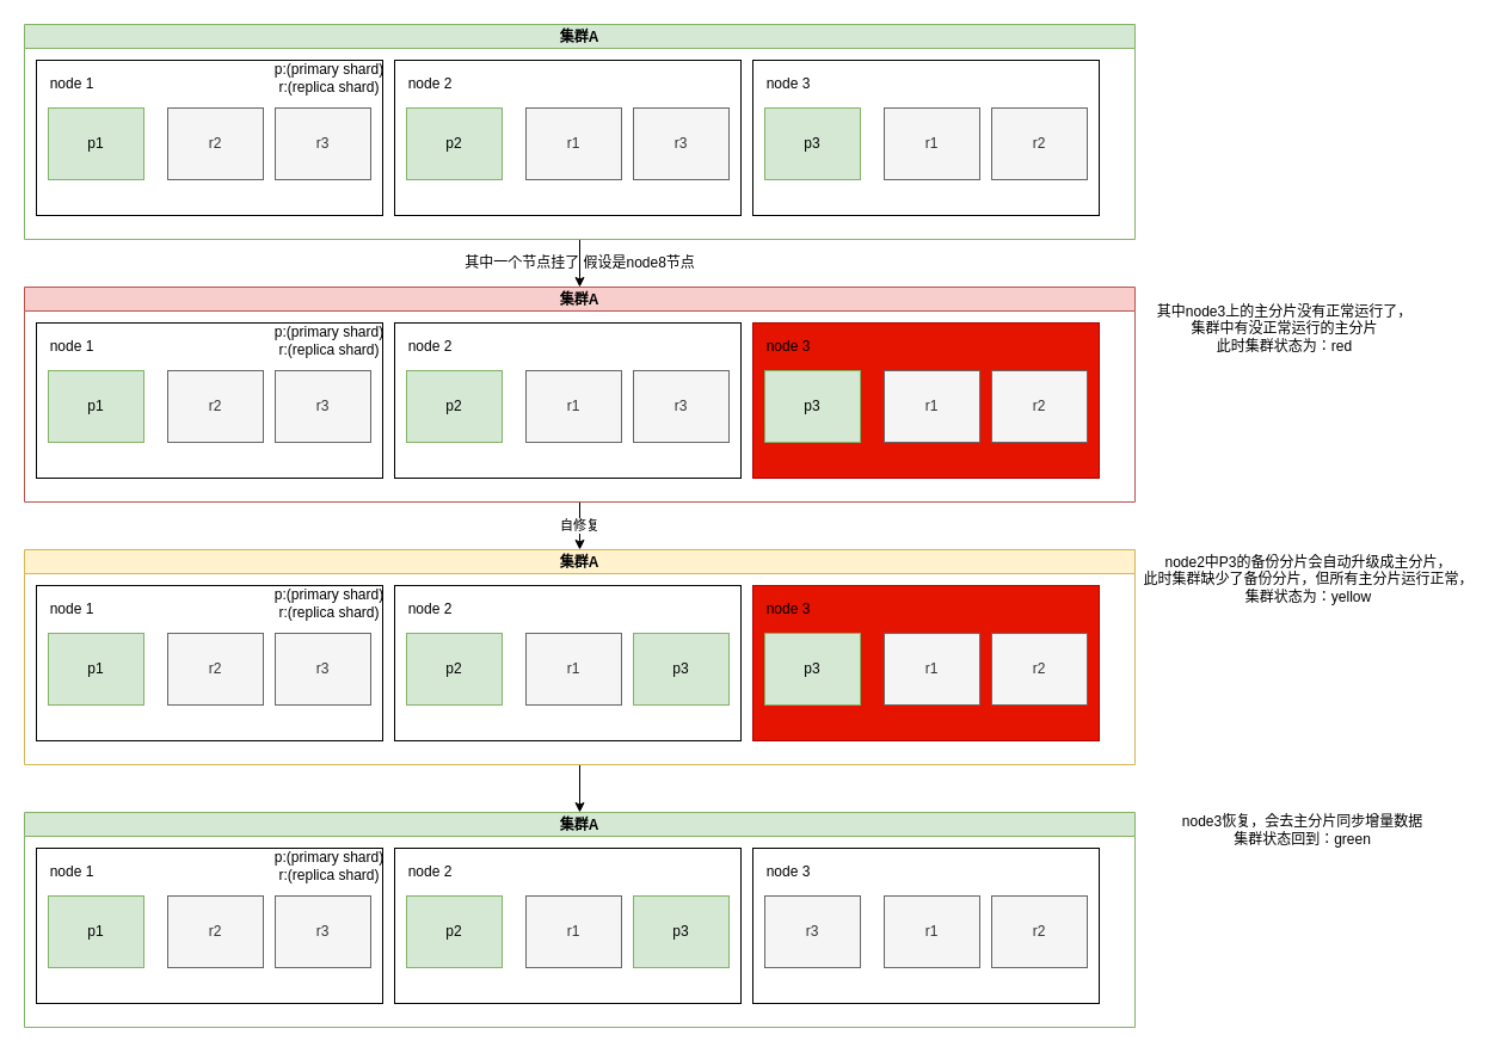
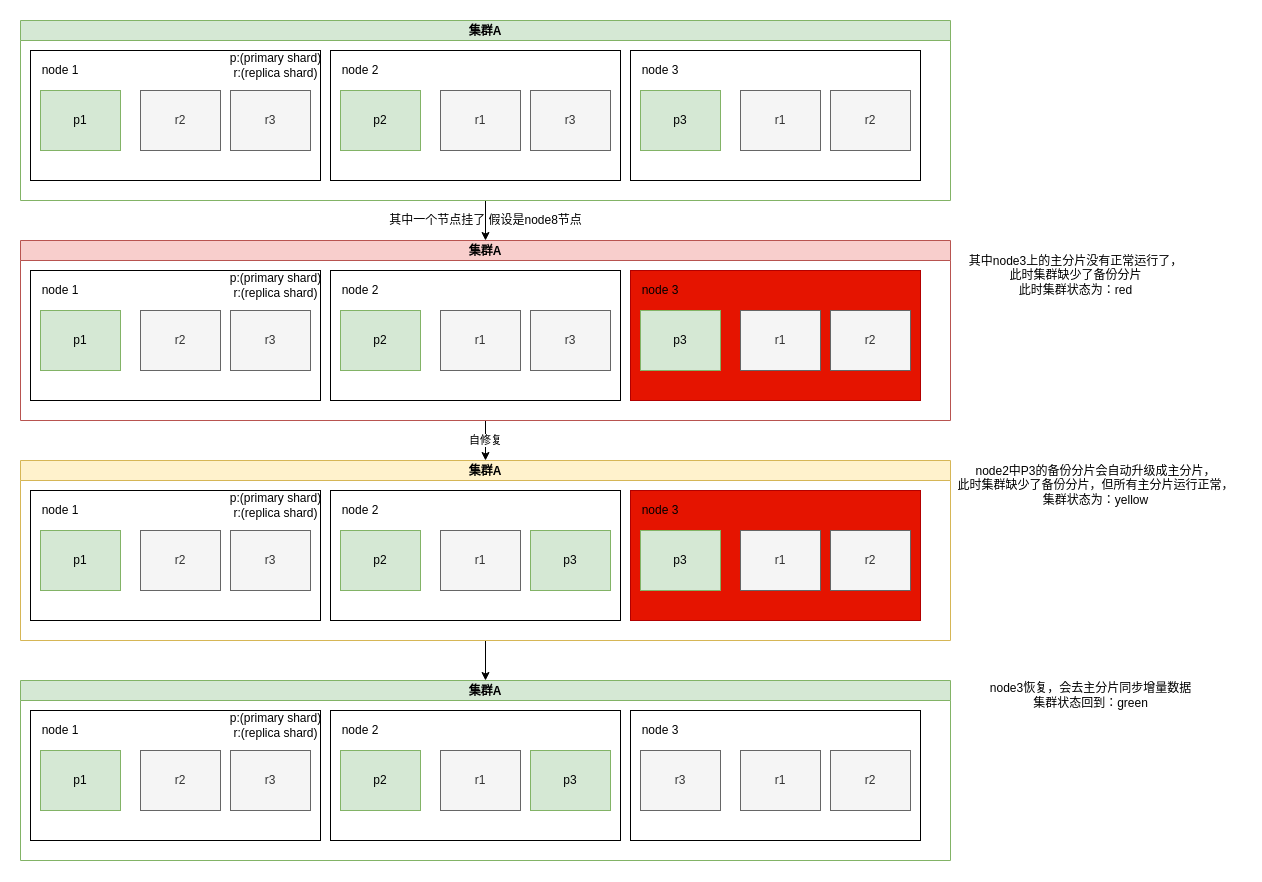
- <mxCell id="39" value="其中node3上的主分片没有正常运行了，&lt;br&gt;集群中有没正常运行的主分片&lt;br&gt;此时集群状态为：red" style="text;html=1;align=center;verticalAlign=middle;resizable=0;points=[];autosize=1;strokeColor=none;" vertex="1" parent="1"><mxGeometry x="960" y="250" width="230" height="50" as="geometry" /></mxCell>
+ <mxCell id="39" value="其中node3上的主分片没有正常运行了，&lt;br&gt;此时集群缺少了备份分片&lt;br&gt;此时集群状态为：red" style="text;html=1;align=center;verticalAlign=middle;resizable=0;points=[];autosize=1;strokeColor=none;" vertex="1" parent="1"><mxGeometry x="960" y="250" width="230" height="50" as="geometry" /></mxCell>
